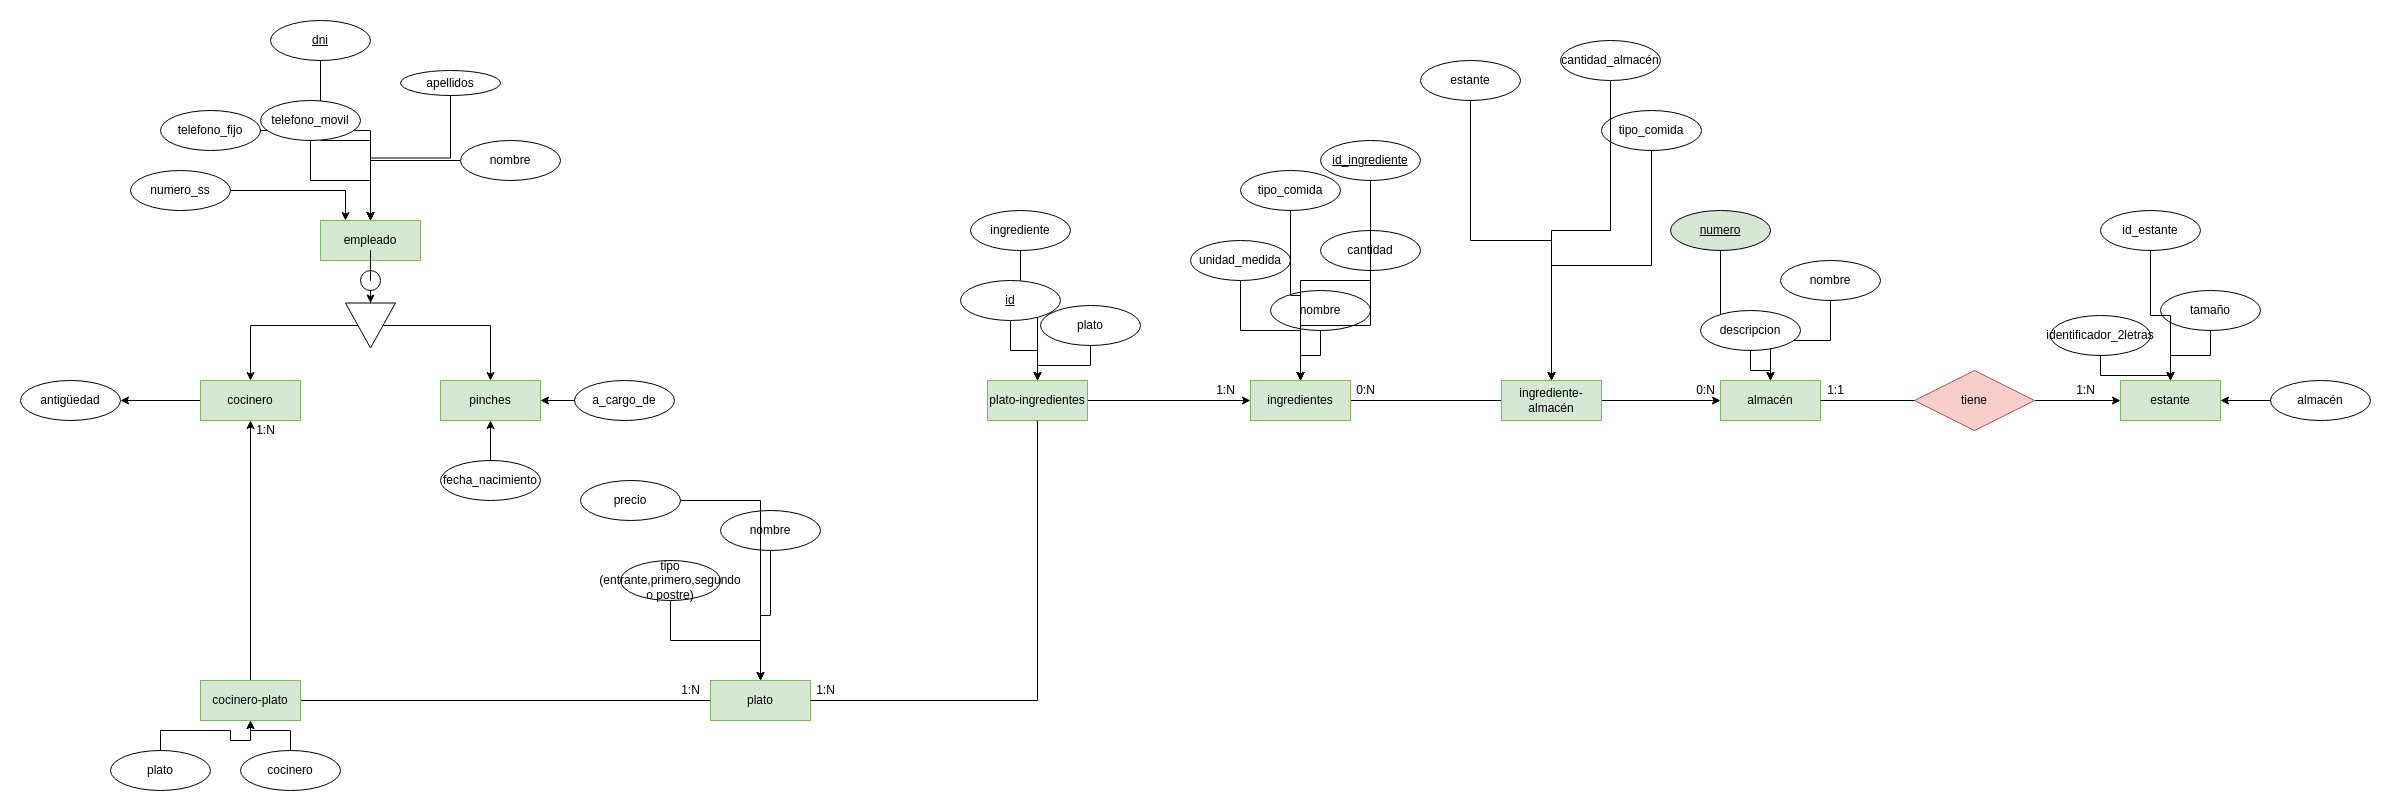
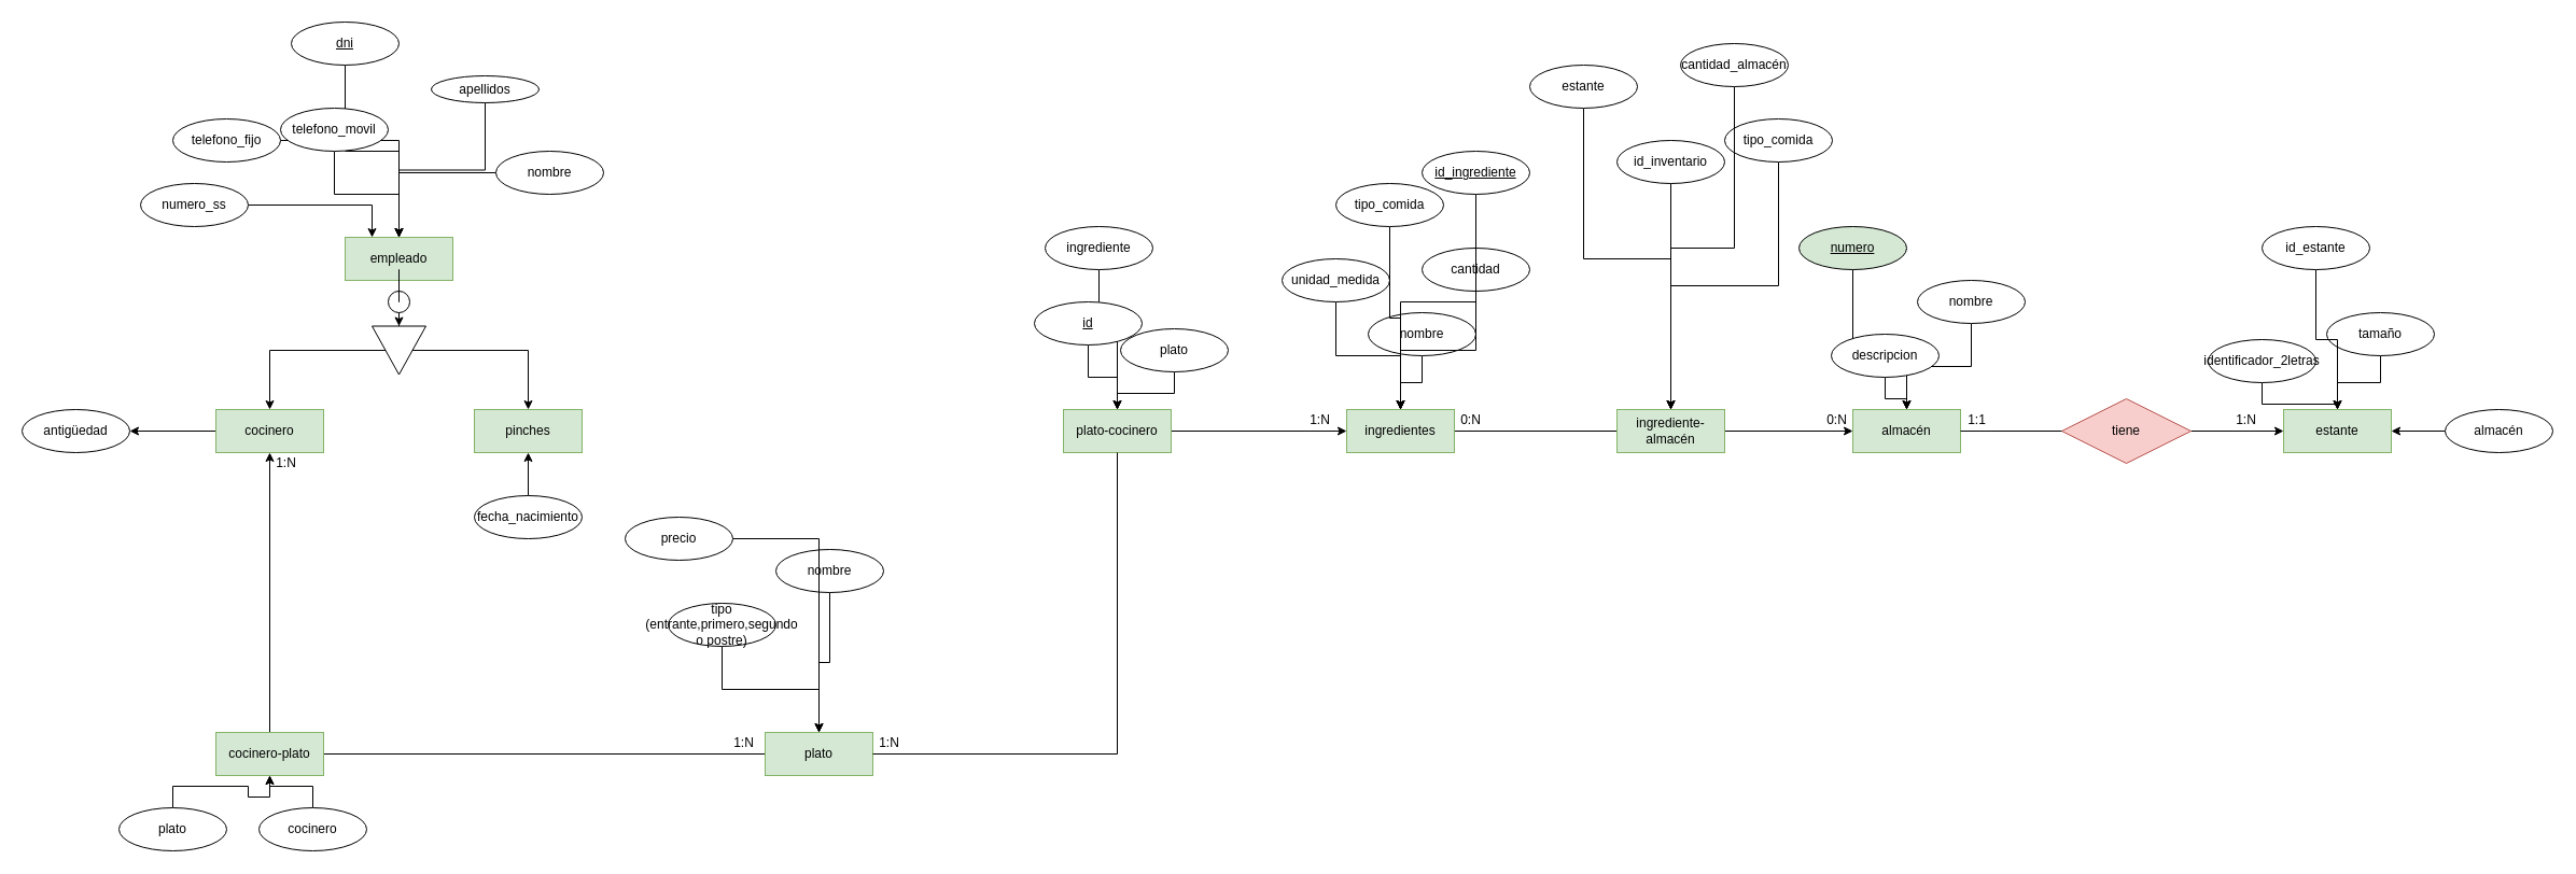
+ <mxCell id="74" value="id_inventario" style="ellipse;whiteSpace=wrap;html=1;align=center;" vertex="1" parent="1"><mxGeometry x="1501" y="130" width="100" height="40" as="geometry" /></mxCell>
+ <mxCell id="73" style="edgeStyle=orthogonalEdgeStyle;rounded=0;orthogonalLoop=1;jettySize=auto;html=1;" edge="1" parent="1" source="74" target="68"><mxGeometry relative="1" as="geometry" /></mxCell>
- <mxCell id="95" style="edgeStyle=orthogonalEdgeStyle;rounded=0;orthogonalLoop=1;jettySize=auto;html=1;" edge="1" parent="1" source="96" target="24"><mxGeometry relative="1" as="geometry" /></mxCell>
- <mxCell id="96" value="a_cargo_de" style="ellipse;whiteSpace=wrap;html=1;align=center;" vertex="1" parent="1"><mxGeometry x="574" y="380" width="100" height="40" as="geometry" /></mxCell>
- <mxCell id="40" value="plato-ingredientes" style="whiteSpace=wrap;html=1;align=center;fillColor=#d5e8d4;strokeColor=#82b366;" vertex="1" parent="1"><mxGeometry x="987" y="380" width="100" height="40" as="geometry" /></mxCell>
+ <mxCell id="40" value="plato-cocinero" style="whiteSpace=wrap;html=1;align=center;fillColor=#d5e8d4;strokeColor=#82b366;" vertex="1" parent="1"><mxGeometry x="987" y="380" width="100" height="40" as="geometry" /></mxCell>
